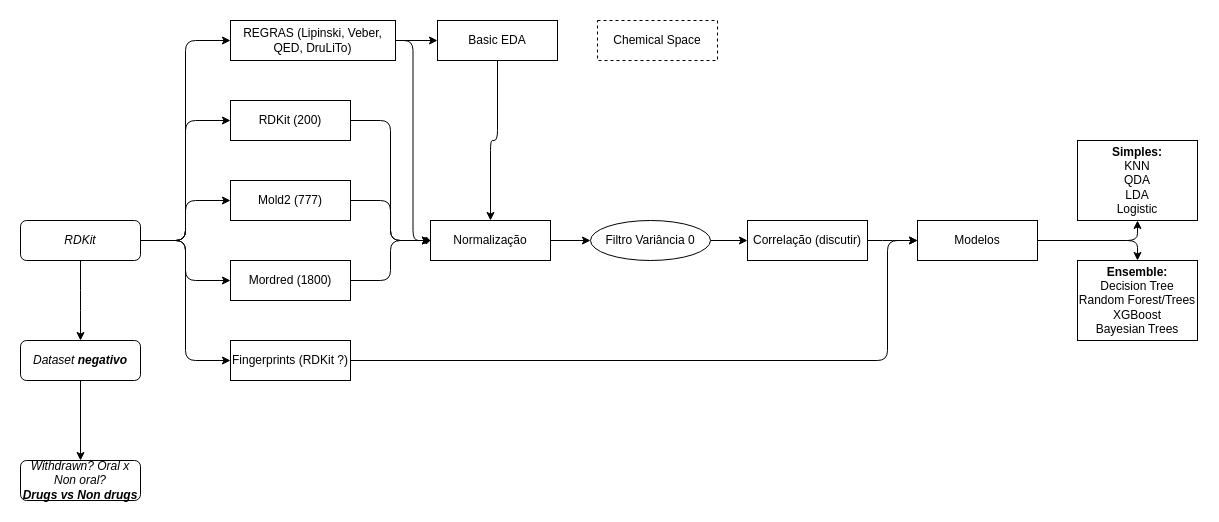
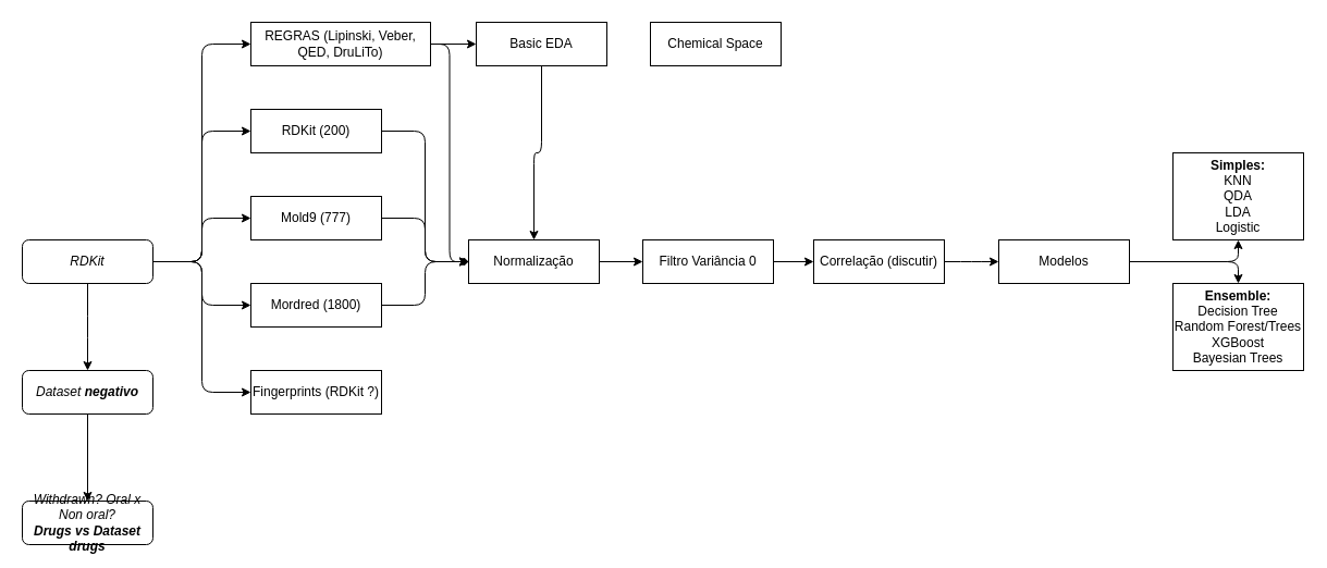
- <mxCell id="31" value="Chemical Space" style="rounded=0;whiteSpace=wrap;html=1;dashed=1;" vertex="1" parent="1"><mxGeometry x="597" y="20" width="120" height="40" as="geometry" /></mxCell>
+ <mxCell id="31" value="Chemical Space" style="rounded=0;whiteSpace=wrap;html=1;" vertex="1" parent="1"><mxGeometry x="597" y="20" width="120" height="40" as="geometry" /></mxCell>
- <mxCell id="12" value="Mold2 (777)" style="rounded=0;whiteSpace=wrap;html=1;" vertex="1" parent="1"><mxGeometry x="230" y="180" width="120" height="40" as="geometry" /></mxCell>
+ <mxCell id="12" value="Mold9 (777)" style="rounded=0;whiteSpace=wrap;html=1;" vertex="1" parent="1"><mxGeometry x="230" y="180" width="120" height="40" as="geometry" /></mxCell>
- <mxCell id="18" value="Filtro Variância 0" style="ellipse;whiteSpace=wrap;html=1;" vertex="1" parent="1"><mxGeometry x="590" y="220" width="120" height="40" as="geometry" /></mxCell>
+ <mxCell id="18" value="Filtro Variância 0" style="rounded=0;whiteSpace=wrap;html=1;" vertex="1" parent="1"><mxGeometry x="590" y="220" width="120" height="40" as="geometry" /></mxCell>
- <mxCell id="15" style="edgeStyle=orthogonalEdgeStyle;html=1;entryX=0;entryY=0.5;entryDx=0;entryDy=0;" edge="1" parent="1" source="16" target="25"><mxGeometry relative="1" as="geometry"><Array as="points"><mxPoint x="887" y="360" /><mxPoint x="887" y="240" /></Array></mxGeometry></mxCell>
- <mxCell id="36" value="&lt;i&gt;Withdrawn? Oral x Non oral?&lt;br&gt;&lt;b&gt;Drugs vs Non drugs&lt;/b&gt;&lt;br&gt;&lt;/i&gt;" style="rounded=1;whiteSpace=wrap;html=1;" vertex="1" parent="1"><mxGeometry x="20" y="460" width="120" height="40" as="geometry" /></mxCell>
+ <mxCell id="36" value="&lt;i&gt;Withdrawn? Oral x Non oral?&lt;br&gt;&lt;b&gt;Drugs vs Dataset drugs&lt;/b&gt;&lt;br&gt;&lt;/i&gt;" style="rounded=1;whiteSpace=wrap;html=1;" vertex="1" parent="1"><mxGeometry x="20" y="460" width="120" height="40" as="geometry" /></mxCell>
